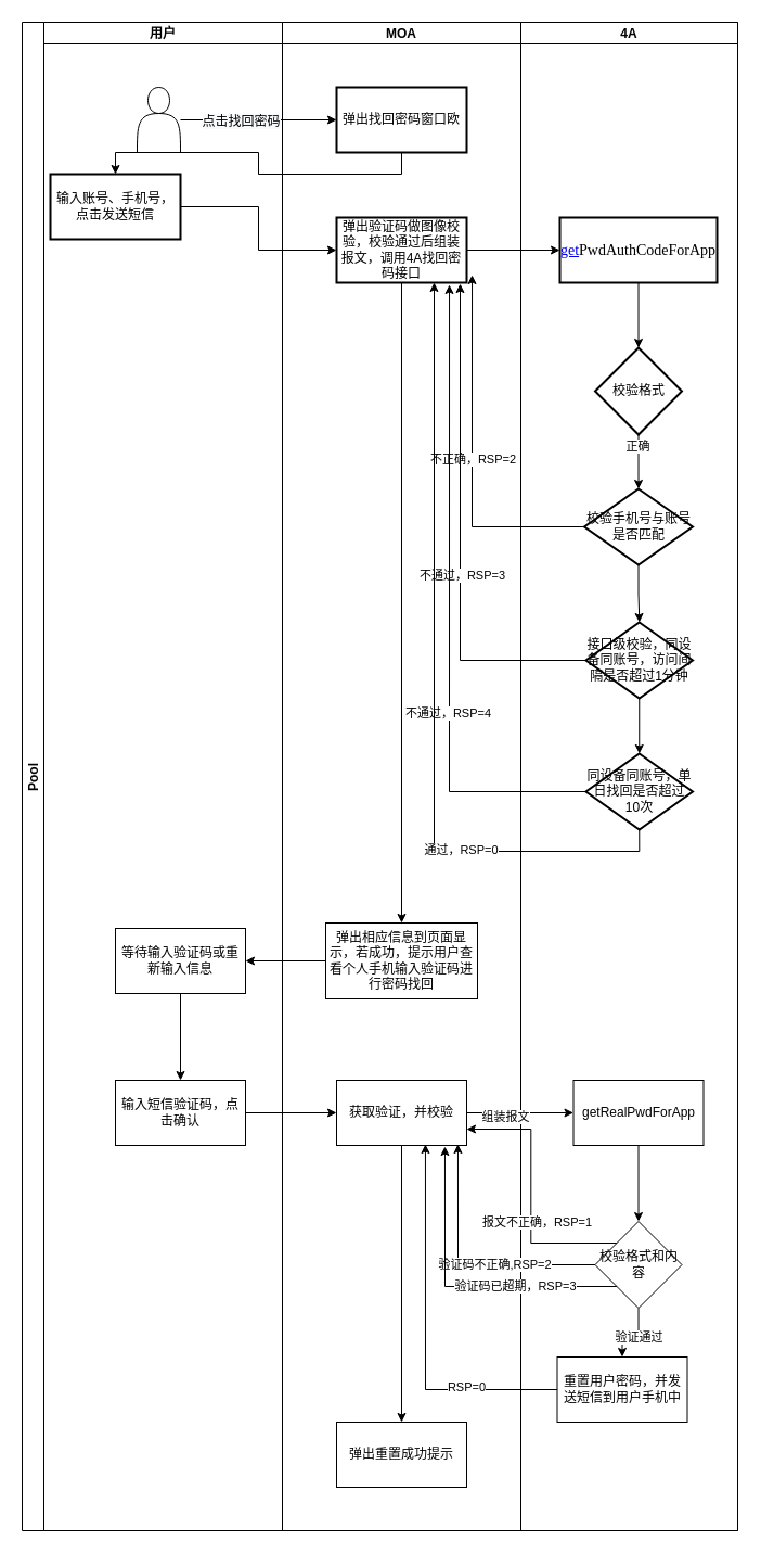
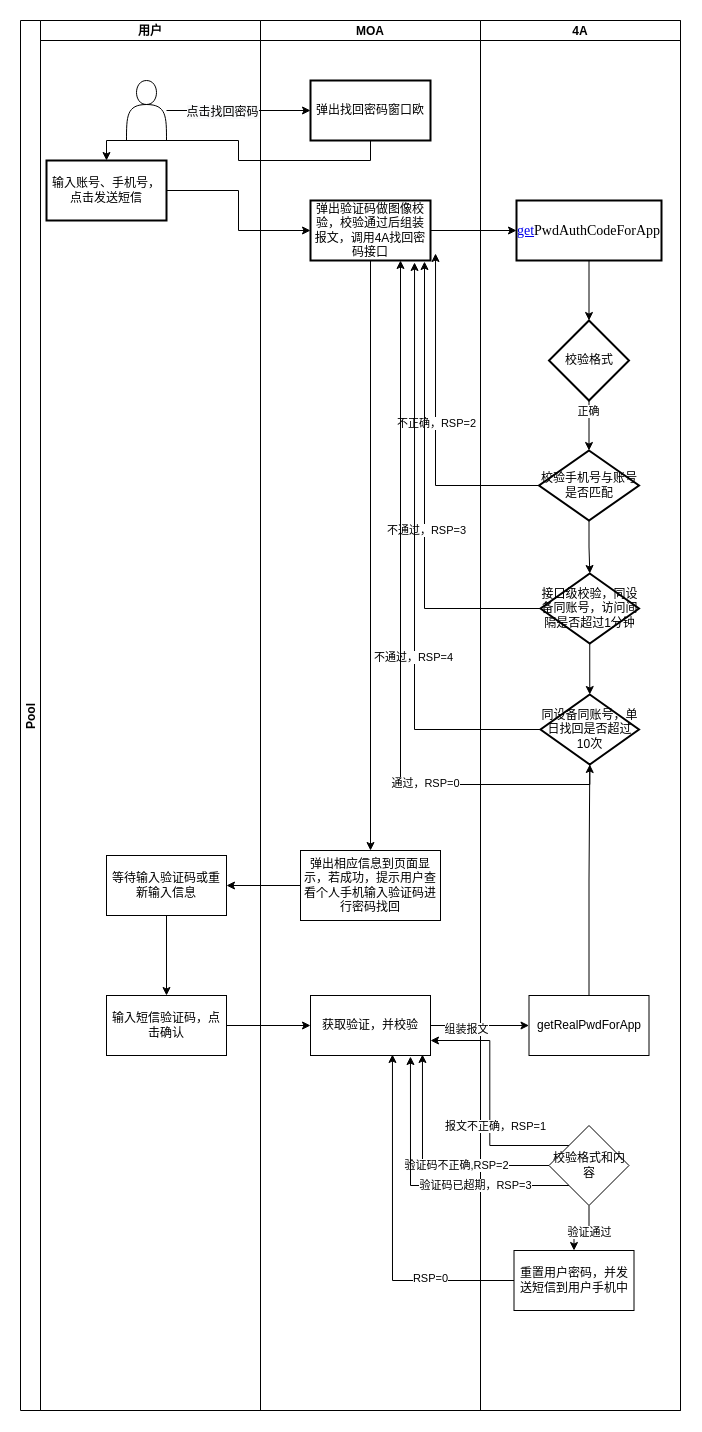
- <mxCell id="58" value="" style="edgeStyle=orthogonalEdgeStyle;rounded=0;orthogonalLoop=1;jettySize=auto;html=1;" parent="1" source="24" target="57" edge="1"><mxGeometry relative="1" as="geometry" /></mxCell>
+ <mxCell id="58" value="" style="edgeStyle=orthogonalEdgeStyle;rounded=0;orthogonalLoop=1;jettySize=auto;html=1;" parent="1" source="24" target="44" edge="1"><mxGeometry relative="1" as="geometry" /></mxCell>
- <mxCell id="14" style="edgeStyle=orthogonalEdgeStyle;rounded=0;orthogonalLoop=1;jettySize=auto;html=1;" parent="7" source="12" target="13" edge="1"><mxGeometry relative="1" as="geometry"><mxPoint x="110" y="1290" as="targetPoint" /></mxGeometry></mxCell>
- <mxCell id="13" value="弹出重置成功提示" style="rounded=0;whiteSpace=wrap;html=1;" parent="7" vertex="1"><mxGeometry x="50" y="1290" width="120" height="60" as="geometry" /></mxCell>
